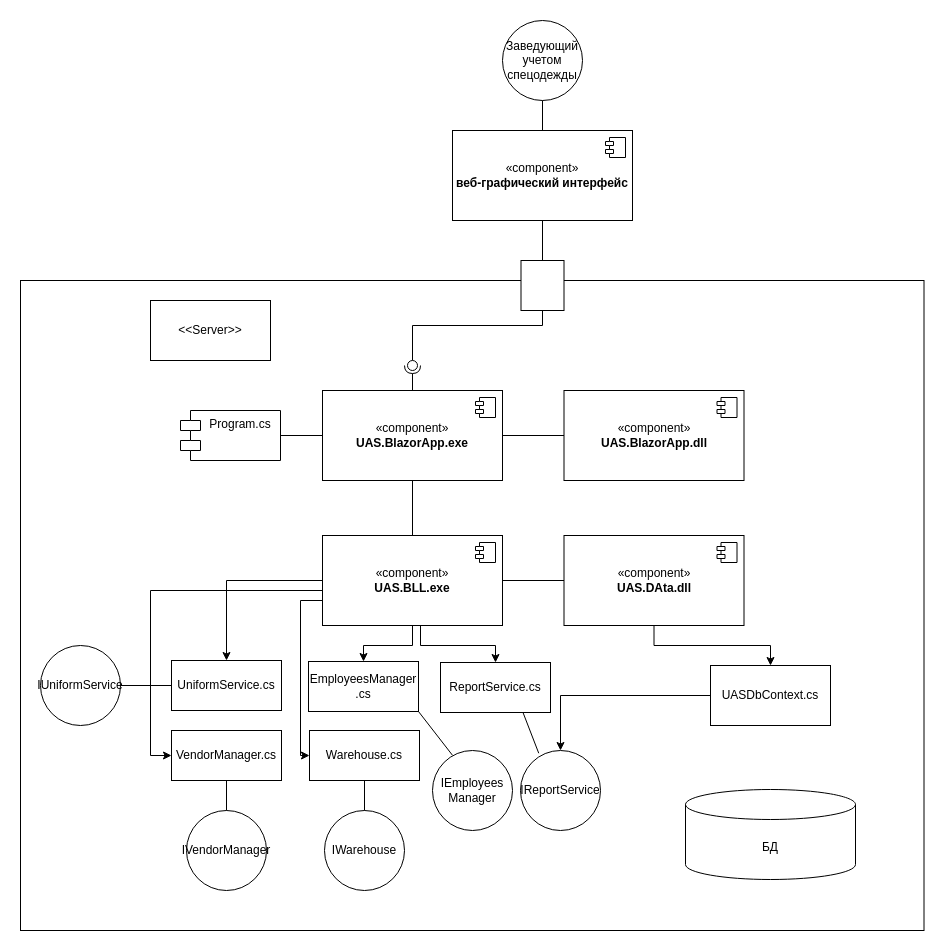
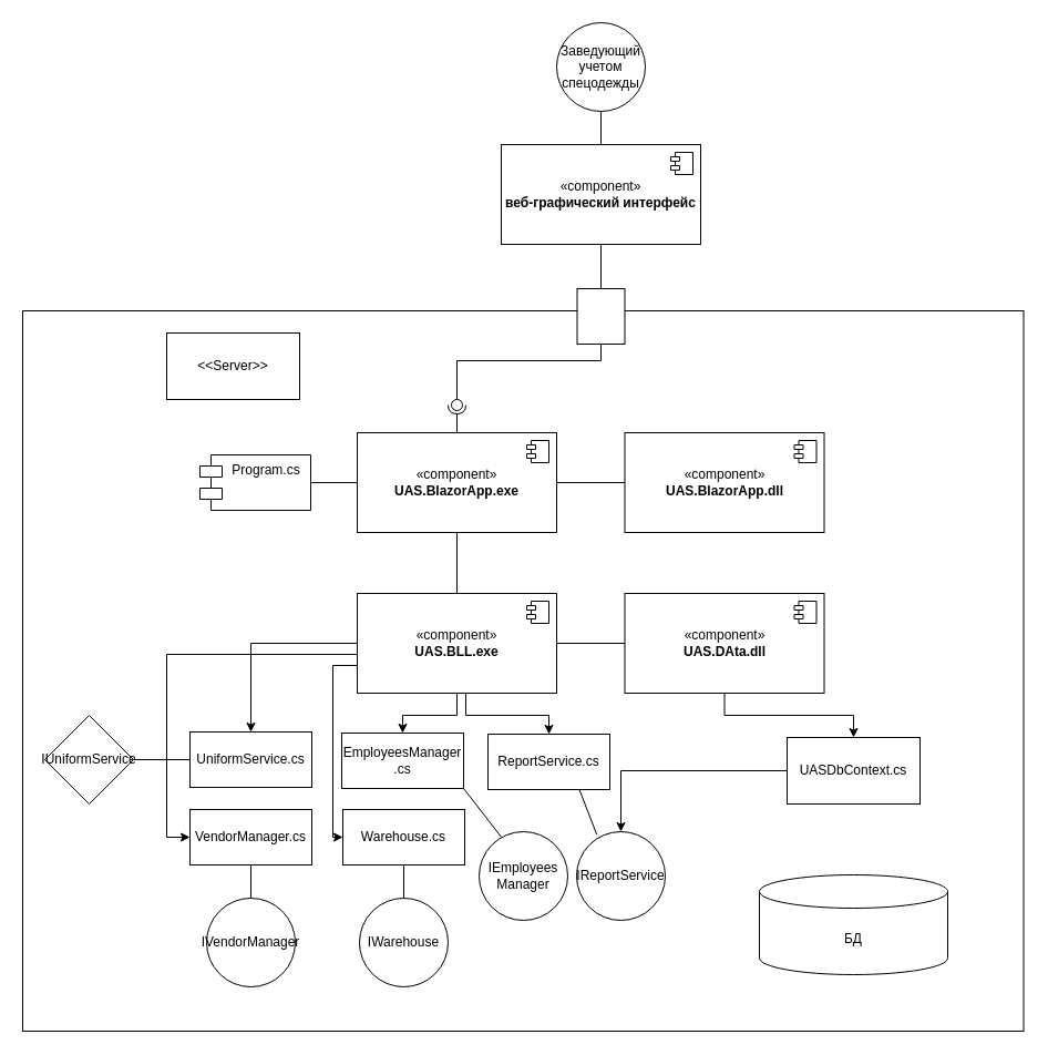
- <mxCell id="43" value="IUniformService" style="ellipse;whiteSpace=wrap;html=1;aspect=fixed;" parent="1" vertex="1"><mxGeometry x="40" y="645" width="80" height="80" as="geometry" /></mxCell>
+ <mxCell id="43" value="IUniformService" style="rhombus;whiteSpace=wrap;html=1;aspect=fixed;" parent="1" vertex="1"><mxGeometry x="40" y="645" width="80" height="80" as="geometry" /></mxCell>
